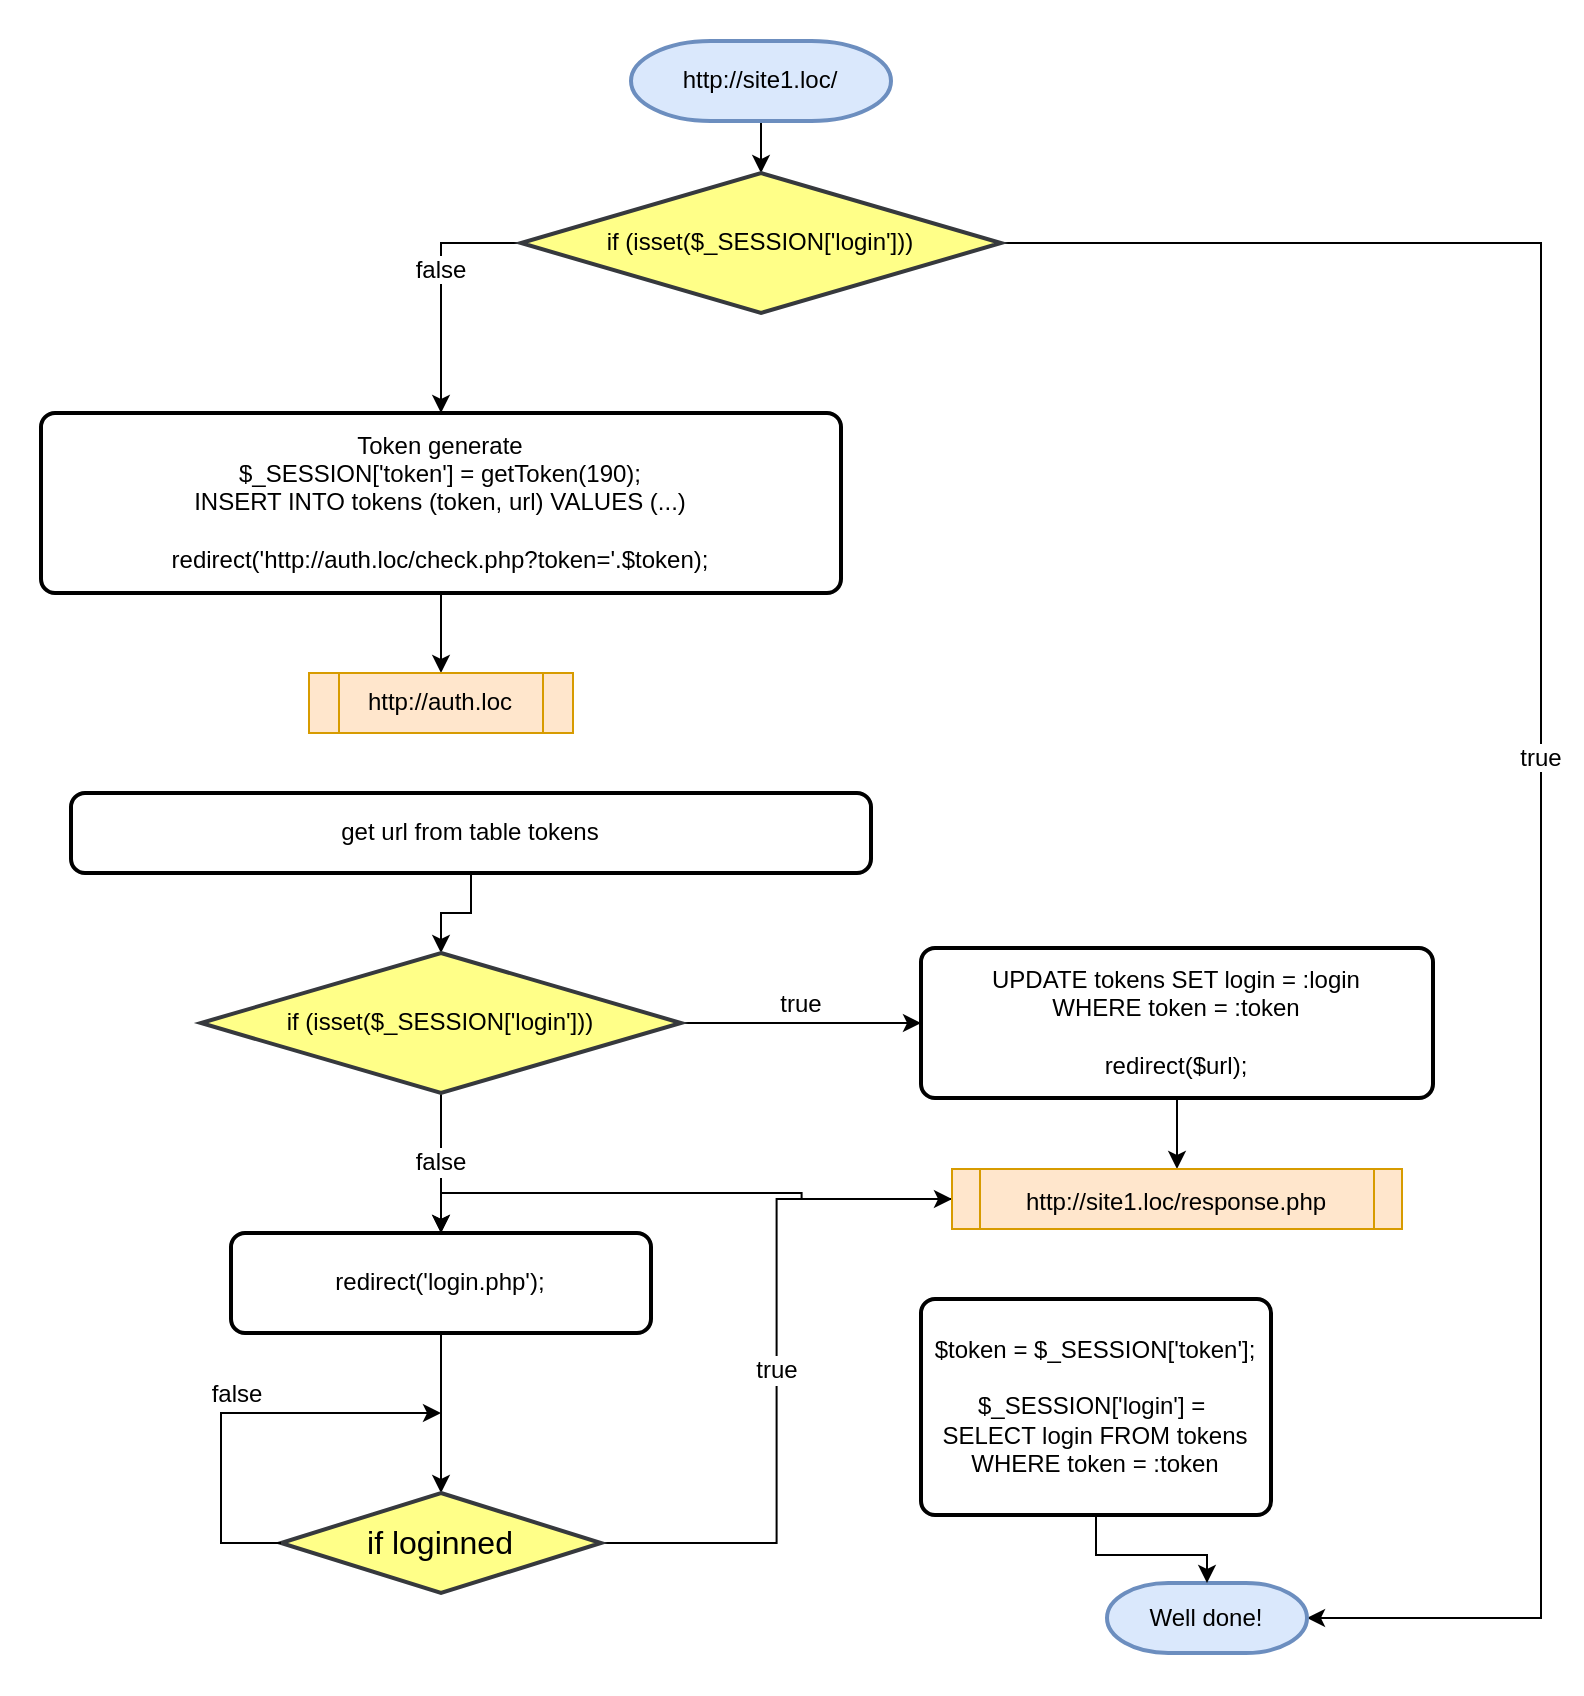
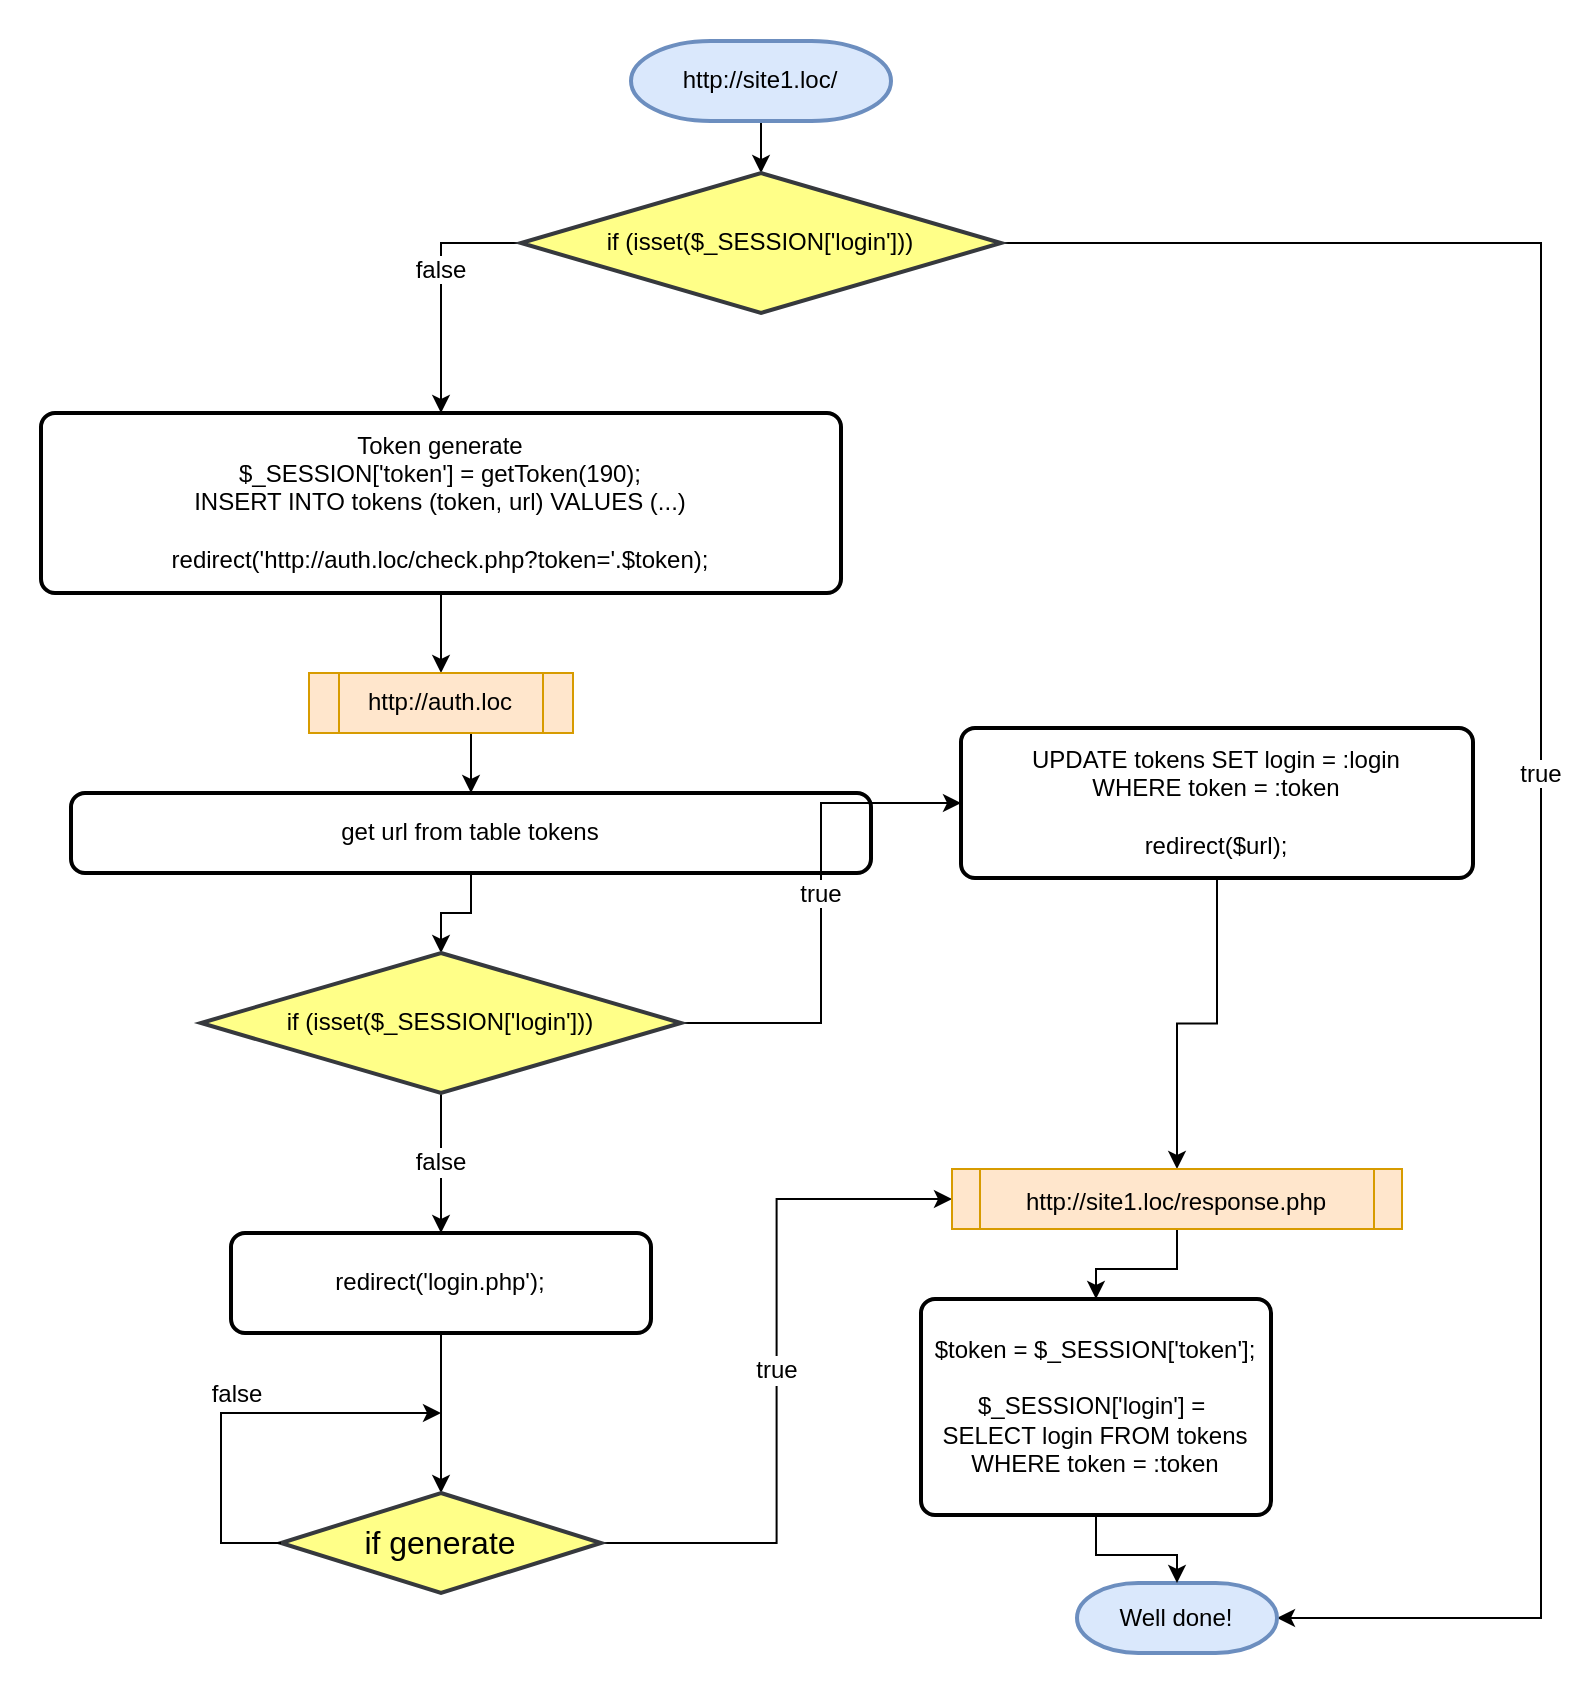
+ <mxCell id="26" style="edgeStyle=orthogonalEdgeStyle;rounded=0;comic=0;orthogonalLoop=1;jettySize=auto;html=1;exitX=0.5;exitY=1;exitDx=0;exitDy=0;entryX=0.5;entryY=0;entryDx=0;entryDy=0;shadow=0;fontSize=12;" edge="1" parent="1" source="27" target="11"><mxGeometry relative="1" as="geometry" /></mxCell>
- <mxCell id="16" value="UPDATE tokens SET login = :login &lt;br&gt;WHERE token = :token&lt;br&gt;&lt;br&gt;redirect($url);" style="rounded=1;whiteSpace=wrap;html=1;absoluteArcSize=1;arcSize=14;strokeWidth=2;labelBackgroundColor=none;gradientColor=none;fontSize=12;align=center;" vertex="1" parent="1"><mxGeometry x="460" y="473.5" width="256" height="75" as="geometry" /></mxCell>
+ <mxCell id="16" value="UPDATE tokens SET login = :login &lt;br&gt;WHERE token = :token&lt;br&gt;&lt;br&gt;redirect($url);" style="rounded=1;whiteSpace=wrap;html=1;absoluteArcSize=1;arcSize=14;strokeWidth=2;labelBackgroundColor=none;gradientColor=none;fontSize=12;align=center;" vertex="1" parent="1"><mxGeometry x="480" y="363.5" width="256" height="75" as="geometry" /></mxCell>
- <mxCell id="24" value="" style="edgeStyle=orthogonalEdgeStyle;rounded=0;comic=0;orthogonalLoop=1;jettySize=auto;html=1;shadow=0;fontSize=16;" edge="1" parent="1" source="25" target="20"><mxGeometry relative="1" as="geometry" /></mxCell>
+ <mxCell id="24" value="" style="edgeStyle=orthogonalEdgeStyle;rounded=0;comic=0;orthogonalLoop=1;jettySize=auto;html=1;shadow=0;fontSize=16;" edge="1" parent="1" source="25" target="18"><mxGeometry relative="1" as="geometry" /></mxCell>
- <mxCell id="22" value="if loginned" style="strokeWidth=2;html=1;shape=mxgraph.flowchart.decision;whiteSpace=wrap;labelBackgroundColor=none;fontSize=16;align=center;fillColor=#ffff88;strokeColor=#36393d;" vertex="1" parent="1"><mxGeometry x="140" y="746" width="160" height="50" as="geometry" /></mxCell>
+ <mxCell id="22" value="if generate" style="strokeWidth=2;html=1;shape=mxgraph.flowchart.decision;whiteSpace=wrap;labelBackgroundColor=none;fontSize=16;align=center;fillColor=#ffff88;strokeColor=#36393d;" vertex="1" parent="1"><mxGeometry x="140" y="746" width="160" height="50" as="geometry" /></mxCell>
- <mxCell id="7" value="Well done!" style="strokeWidth=2;html=1;shape=mxgraph.flowchart.terminator;whiteSpace=wrap;labelBackgroundColor=none;fillColor=#dae8fc;strokeColor=#6c8ebf;" parent="1" vertex="1"><mxGeometry x="553" y="791" width="100" height="35" as="geometry" /></mxCell>
+ <mxCell id="7" value="Well done!" style="strokeWidth=2;html=1;shape=mxgraph.flowchart.terminator;whiteSpace=wrap;labelBackgroundColor=none;fillColor=#dae8fc;strokeColor=#6c8ebf;" parent="1" vertex="1"><mxGeometry x="538" y="791" width="100" height="35" as="geometry" /></mxCell>
